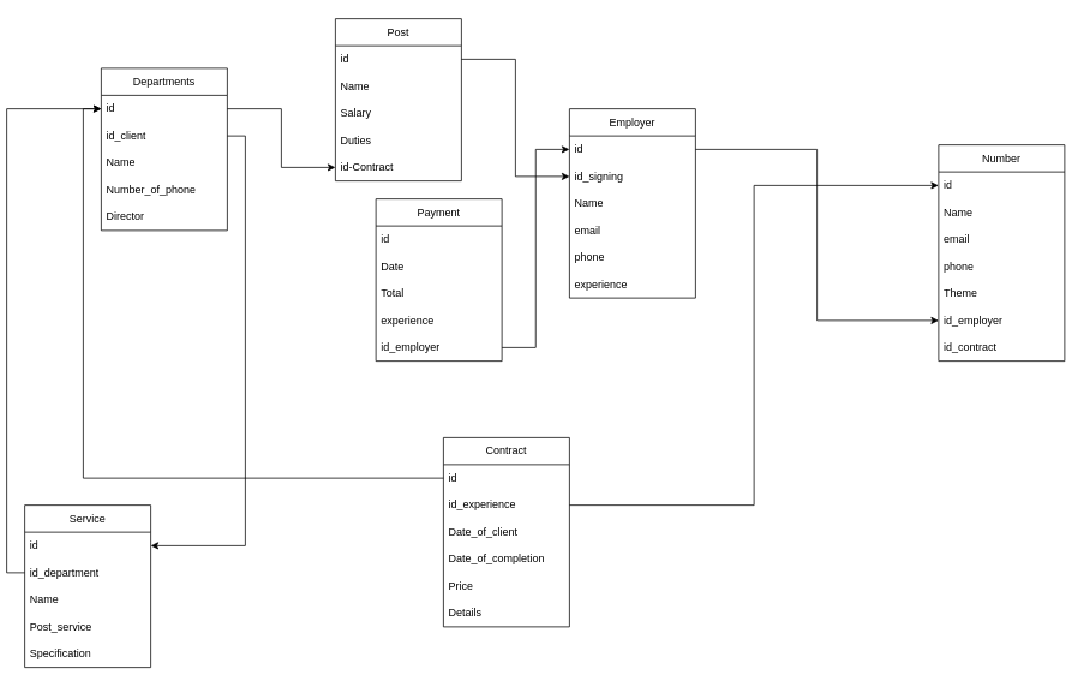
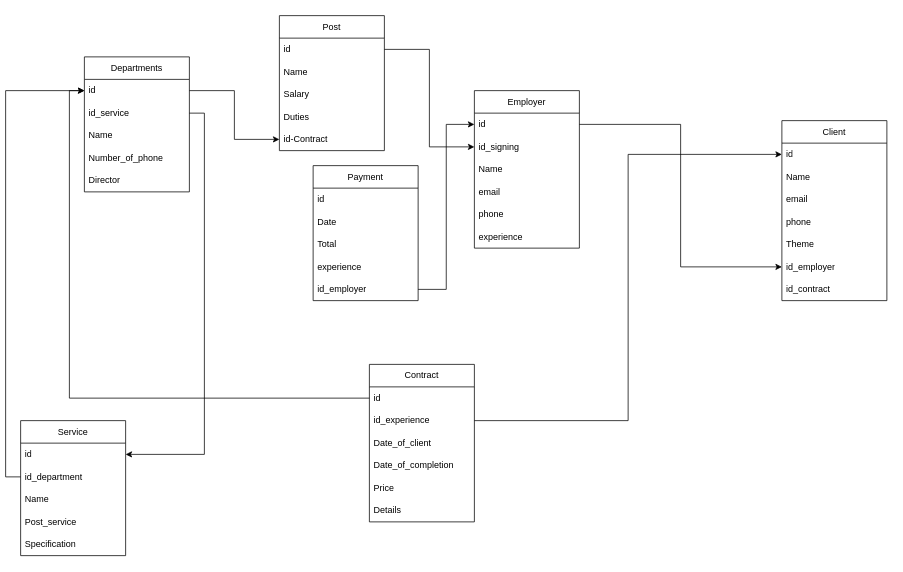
- <mxCell id="10" value="id_client" style="text;strokeColor=none;fillColor=none;align=left;verticalAlign=middle;spacingLeft=4;spacingRight=4;overflow=hidden;points=[[0,0.5],[1,0.5]];portConstraint=eastwest;rotatable=0;whiteSpace=wrap;html=1;" vertex="1" parent="8"><mxGeometry y="60" width="140" height="30" as="geometry" /></mxCell>
+ <mxCell id="10" value="id_service" style="text;strokeColor=none;fillColor=none;align=left;verticalAlign=middle;spacingLeft=4;spacingRight=4;overflow=hidden;points=[[0,0.5],[1,0.5]];portConstraint=eastwest;rotatable=0;whiteSpace=wrap;html=1;" vertex="1" parent="8"><mxGeometry y="60" width="140" height="30" as="geometry" /></mxCell>
- <mxCell id="27" value="Number" style="swimlane;fontStyle=0;childLayout=stackLayout;horizontal=1;startSize=30;horizontalStack=0;resizeParent=1;resizeParentMax=0;resizeLast=0;collapsible=1;marginBottom=0;whiteSpace=wrap;html=1;metaEdit=0;rounded=0;swimlaneLine=1;glass=0;shadow=0;noLabel=0;direction=east;fixDash=0;absoluteArcSize=0;" vertex="1" parent="1"><mxGeometry x="1035" y="160" width="140" height="240" as="geometry" /></mxCell>
+ <mxCell id="27" value="Client" style="swimlane;fontStyle=0;childLayout=stackLayout;horizontal=1;startSize=30;horizontalStack=0;resizeParent=1;resizeParentMax=0;resizeLast=0;collapsible=1;marginBottom=0;whiteSpace=wrap;html=1;metaEdit=0;rounded=0;swimlaneLine=1;glass=0;shadow=0;noLabel=0;direction=east;fixDash=0;absoluteArcSize=0;" vertex="1" parent="1"><mxGeometry x="1035" y="160" width="140" height="240" as="geometry" /></mxCell>
